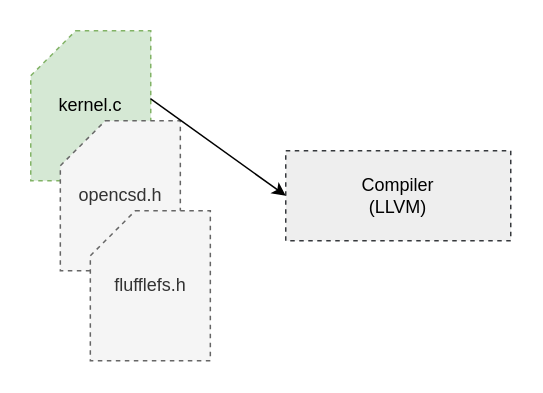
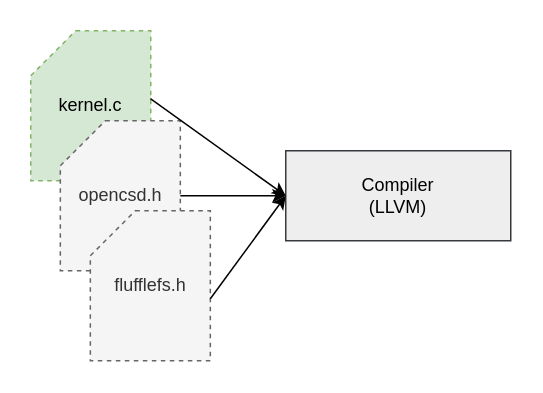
+ <mxCell id="7" value="" style="endArrow=classic;html=1;rounded=0;exitX=1;exitY=0.5;exitDx=0;exitDy=0;exitPerimeter=0;entryX=0;entryY=0.5;entryDx=0;entryDy=0;" edge="1" parent="1" source="3" target="5"><mxGeometry width="50" height="50" relative="1" as="geometry"><mxPoint x="80.04" y="75.3" as="sourcePoint" /><mxPoint x="200" y="140" as="targetPoint" /></mxGeometry></mxCell>
- <mxCell id="5" value="&lt;div&gt;Compiler&lt;/div&gt;&lt;div&gt;(LLVM)&lt;br&gt;&lt;/div&gt;" style="rounded=0;whiteSpace=wrap;html=1;fillColor=#eeeeee;strokeColor=#36393d;dashed=1;" vertex="1" parent="1"><mxGeometry x="190" y="100" width="150" height="60" as="geometry" /></mxCell>
+ <mxCell id="5" value="&lt;div&gt;Compiler&lt;/div&gt;&lt;div&gt;(LLVM)&lt;br&gt;&lt;/div&gt;" style="rounded=0;whiteSpace=wrap;html=1;fillColor=#eeeeee;strokeColor=#36393d;" vertex="1" parent="1"><mxGeometry x="190" y="100" width="150" height="60" as="geometry" /></mxCell>
+ <mxCell id="8" value="" style="endArrow=classic;html=1;rounded=0;exitX=1;exitY=0.587;exitDx=0;exitDy=0;exitPerimeter=0;entryX=0;entryY=0.5;entryDx=0;entryDy=0;" edge="1" parent="1" source="4" target="5"><mxGeometry width="50" height="50" relative="1" as="geometry"><mxPoint x="100" y="140" as="sourcePoint" /><mxPoint x="200" y="140" as="targetPoint" /></mxGeometry></mxCell>
